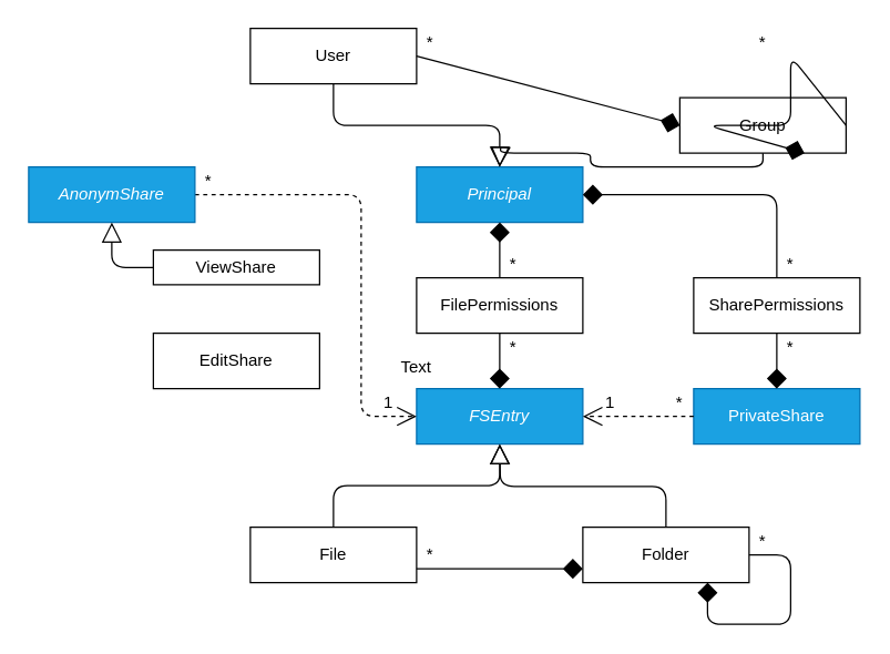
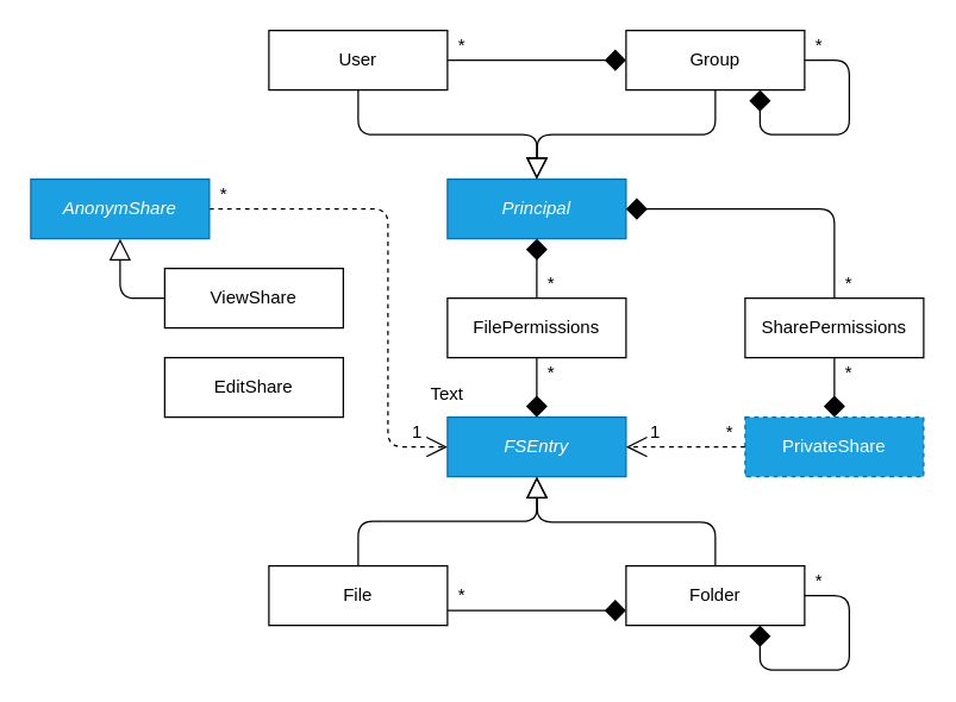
- <mxCell id="14" value="Group" style="rounded=0;whiteSpace=wrap;html=1;" vertex="1" parent="1"><mxGeometry x="490" y="70" width="120" height="40" as="geometry" /></mxCell>
+ <mxCell id="14" value="Group" style="rounded=0;whiteSpace=wrap;html=1;" vertex="1" parent="1"><mxGeometry x="420" y="20" width="120" height="40" as="geometry" /></mxCell>
- <mxCell id="21" value="ViewShare" style="rounded=0;whiteSpace=wrap;html=1;" vertex="1" parent="1"><mxGeometry x="110" y="180" width="120" height="25" as="geometry" /></mxCell>
+ <mxCell id="21" value="ViewShare" style="rounded=0;whiteSpace=wrap;html=1;" vertex="1" parent="1"><mxGeometry x="110" y="180" width="120" height="40" as="geometry" /></mxCell>
- <mxCell id="34" value="PrivateShare" style="rounded=0;whiteSpace=wrap;html=1;fillColor=#1ba1e2;fontColor=#ffffff;strokeColor=#006EAF;" vertex="1" parent="1"><mxGeometry x="500" y="280" width="120" height="40" as="geometry" /></mxCell>
+ <mxCell id="34" value="PrivateShare" style="rounded=0;whiteSpace=wrap;html=1;fillColor=#1ba1e2;fontColor=#ffffff;strokeColor=#006EAF;dashed=1;" vertex="1" parent="1"><mxGeometry x="500" y="280" width="120" height="40" as="geometry" /></mxCell>
